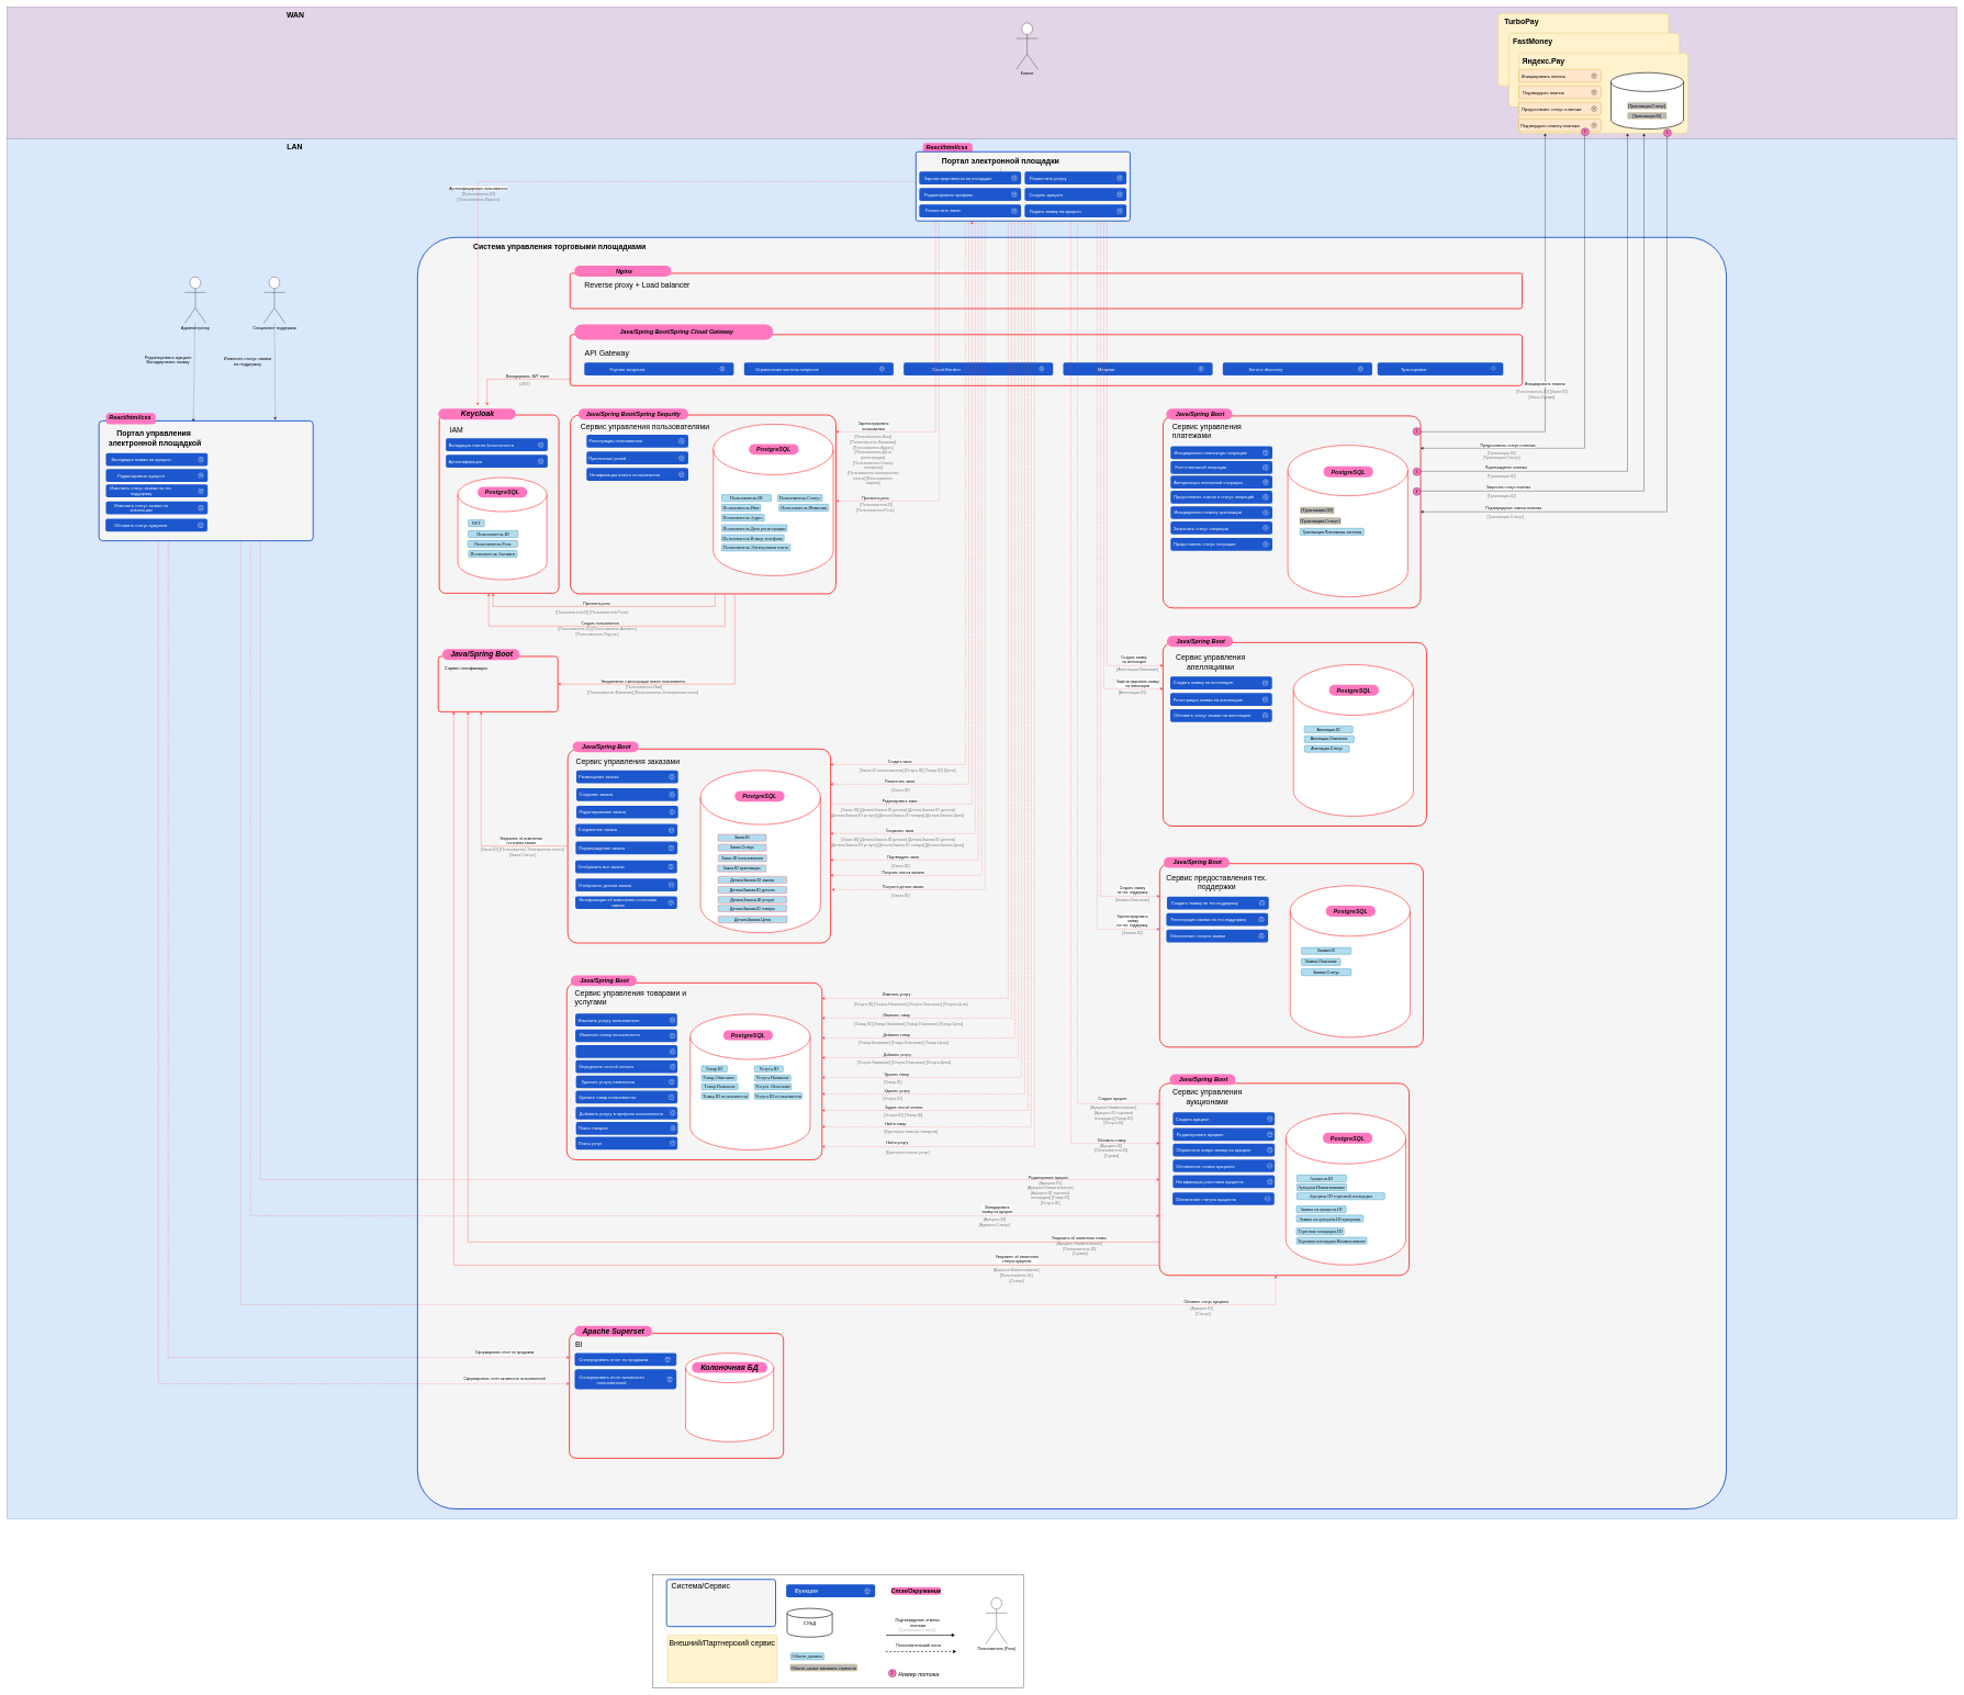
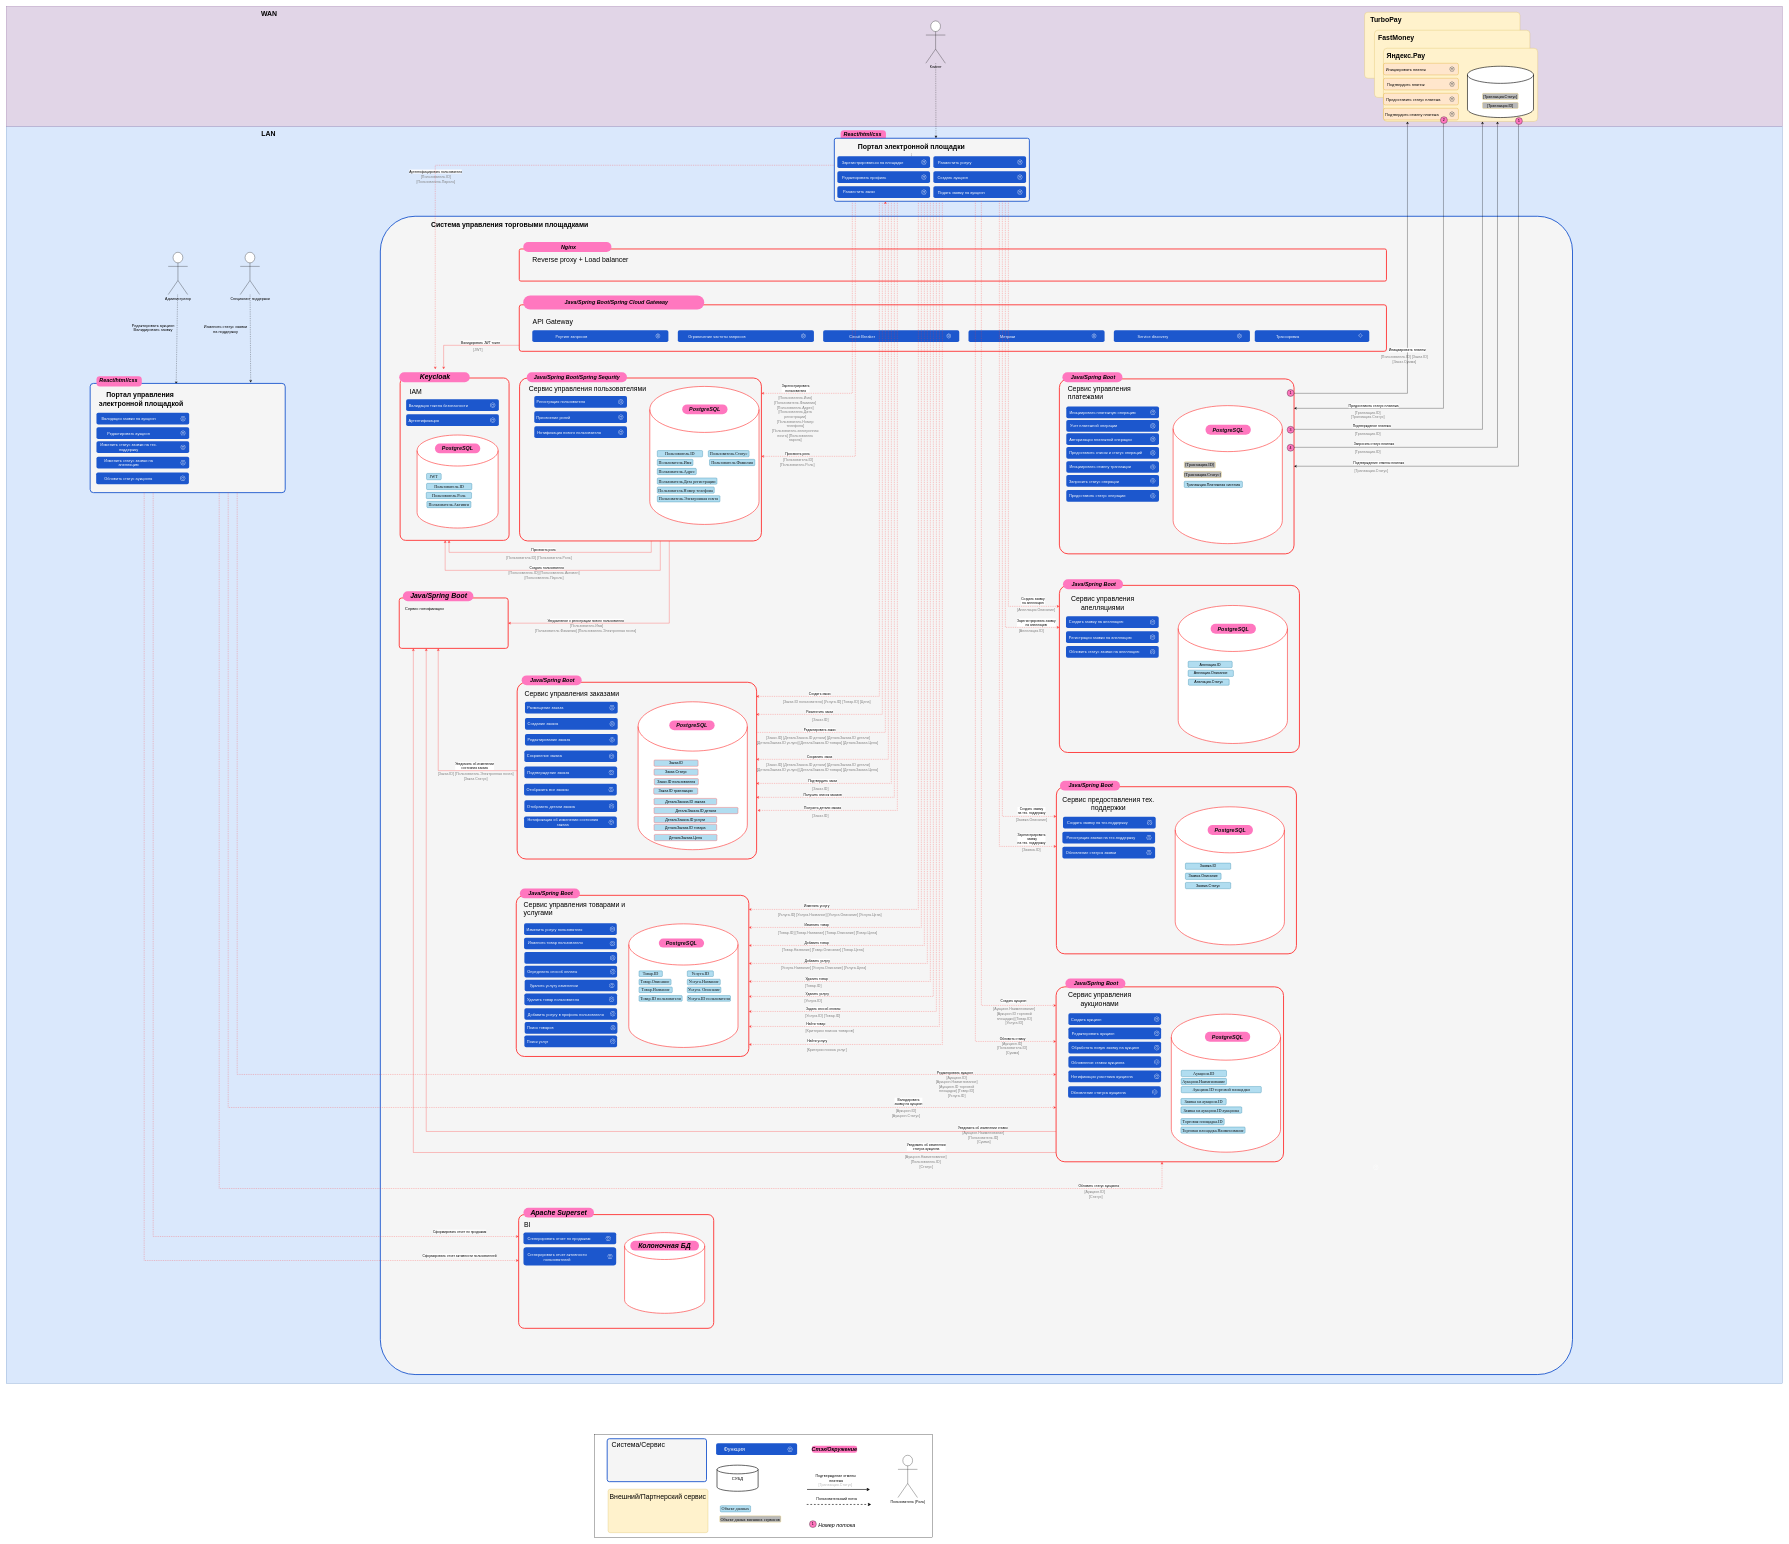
+ <mxCell id="37" value="" style="endArrow=classic;html=1;rounded=1;dashed=1;entryX=0.715;entryY=-0.041;entryDx=0;entryDy=0;entryPerimeter=0;fontSize=12;" parent="1" source="36" edge="1" target="402"><mxGeometry width="50" height="50" relative="1" as="geometry"><mxPoint x="2045" y="200" as="sourcePoint" /><mxPoint x="2046.26" y="463.519" as="targetPoint" /><Array as="points" /></mxGeometry></mxCell>
- <mxCell id="88" value="ДетальЗаказа.ID детали" style="rounded=1;whiteSpace=wrap;html=1;fillColor=#b1ddf0;strokeColor=#FF3333;" vertex="1" parent="77"><mxGeometry x="53" y="352" width="209" height="21" as="geometry" /></mxCell>
+ <mxCell id="88" value="ДетальЗаказа.ID детали" style="rounded=1;whiteSpace=wrap;html=1;fillColor=#b1ddf0;strokeColor=#FF3333;" vertex="1" parent="77"><mxGeometry x="53" y="352" width="280" height="21" as="geometry" /></mxCell>
